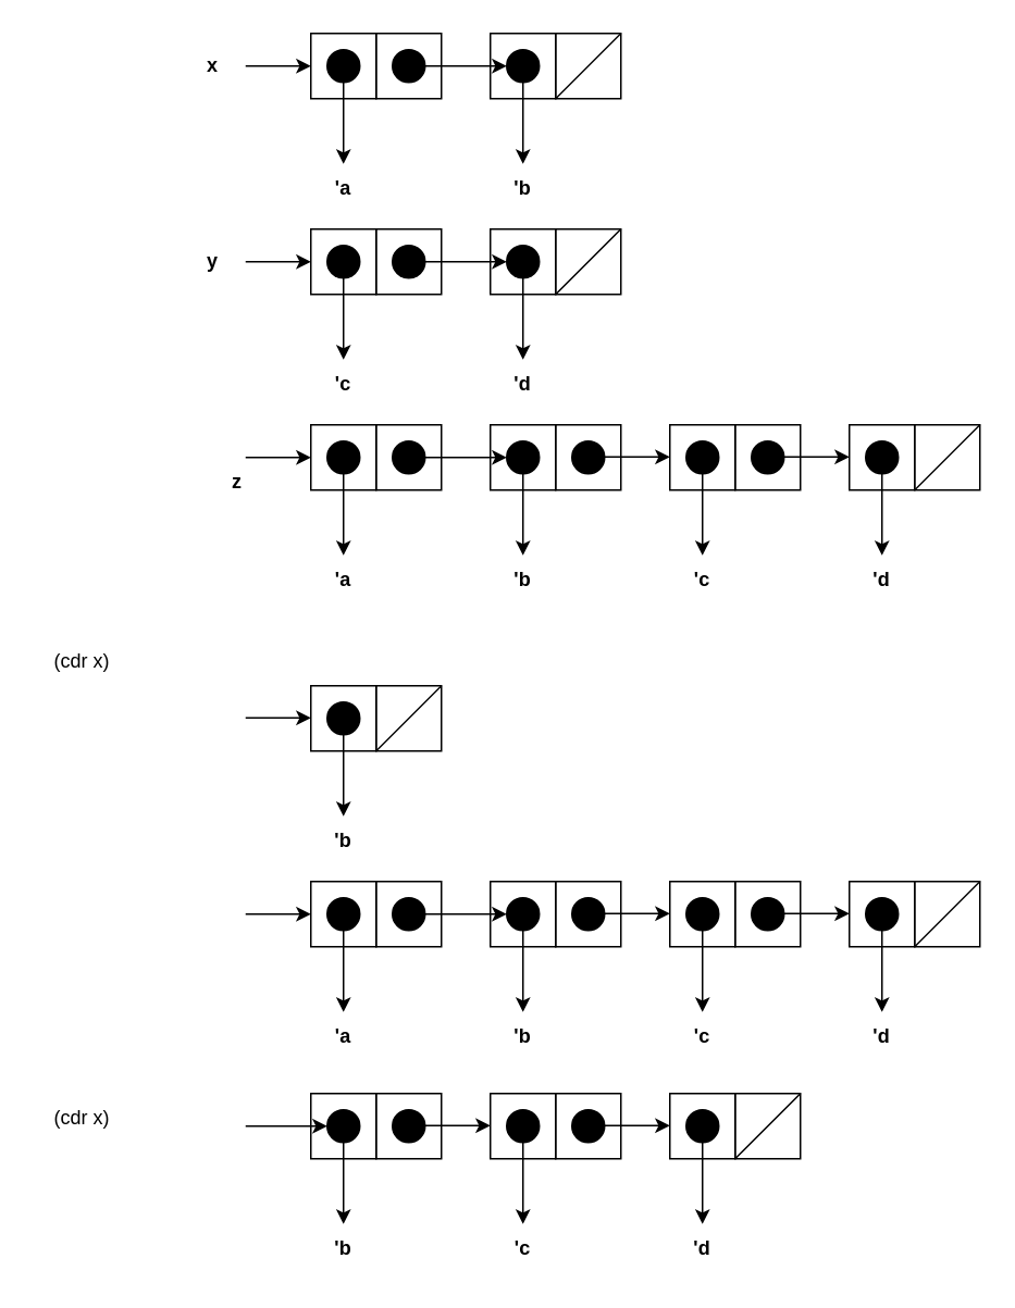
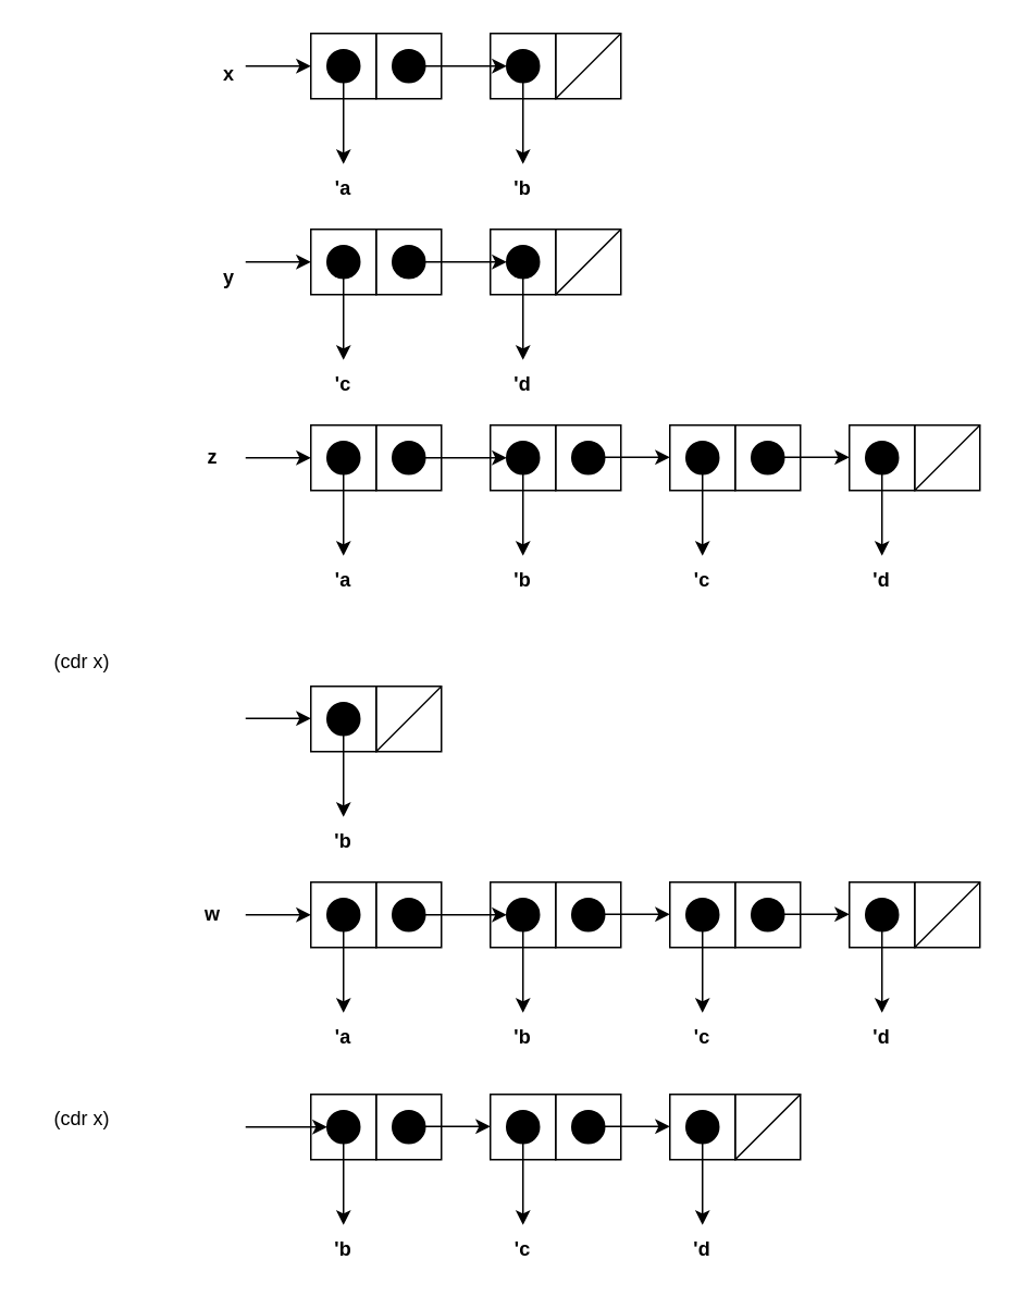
- <mxCell id="29" value="&lt;b&gt;x&lt;/b&gt;" style="text;html=1;strokeColor=none;fillColor=none;align=center;verticalAlign=middle;whiteSpace=wrap;rounded=0;" parent="22" vertex="1"><mxGeometry y="5" width="60" height="30" as="geometry" /></mxCell>
+ <mxCell id="29" value="&lt;b&gt;x&lt;/b&gt;" style="text;html=1;strokeColor=none;fillColor=none;align=center;verticalAlign=middle;whiteSpace=wrap;rounded=0;" parent="22" vertex="1"><mxGeometry x="10" y="10" width="60" height="30" as="geometry" /></mxCell>
- <mxCell id="10" value="&lt;b&gt;y&lt;/b&gt;" style="text;html=1;strokeColor=none;fillColor=none;align=center;verticalAlign=middle;whiteSpace=wrap;rounded=0;" parent="3" vertex="1"><mxGeometry y="5" width="60" height="30" as="geometry" /></mxCell>
+ <mxCell id="10" value="&lt;b&gt;y&lt;/b&gt;" style="text;html=1;strokeColor=none;fillColor=none;align=center;verticalAlign=middle;whiteSpace=wrap;rounded=0;" parent="3" vertex="1"><mxGeometry x="10" y="15" width="60" height="30" as="geometry" /></mxCell>
- <mxCell id="48" value="&lt;b&gt;z&lt;/b&gt;" style="text;html=1;strokeColor=none;fillColor=none;align=center;verticalAlign=middle;whiteSpace=wrap;rounded=0;" parent="41" vertex="1"><mxGeometry x="15" y="20" width="60" height="30" as="geometry" /></mxCell>
+ <mxCell id="48" value="&lt;b&gt;z&lt;/b&gt;" style="text;html=1;strokeColor=none;fillColor=none;align=center;verticalAlign=middle;whiteSpace=wrap;rounded=0;" parent="41" vertex="1"><mxGeometry y="5" width="60" height="30" as="geometry" /></mxCell>
+ <mxCell id="89" value="&lt;b&gt;w&lt;/b&gt;" style="text;html=1;strokeColor=none;fillColor=none;align=center;verticalAlign=middle;whiteSpace=wrap;rounded=0;" vertex="1" parent="82"><mxGeometry y="5" width="60" height="30" as="geometry" /></mxCell>
